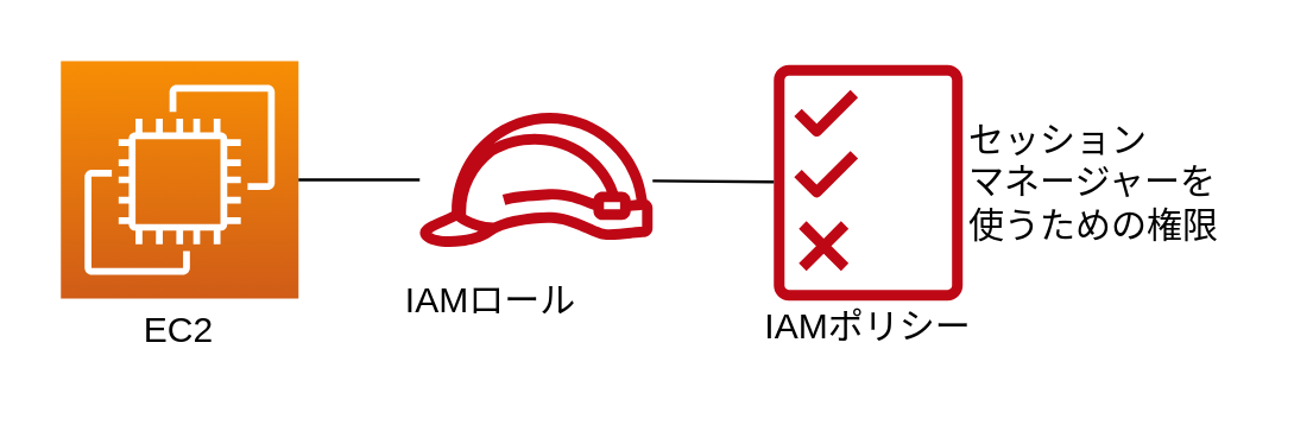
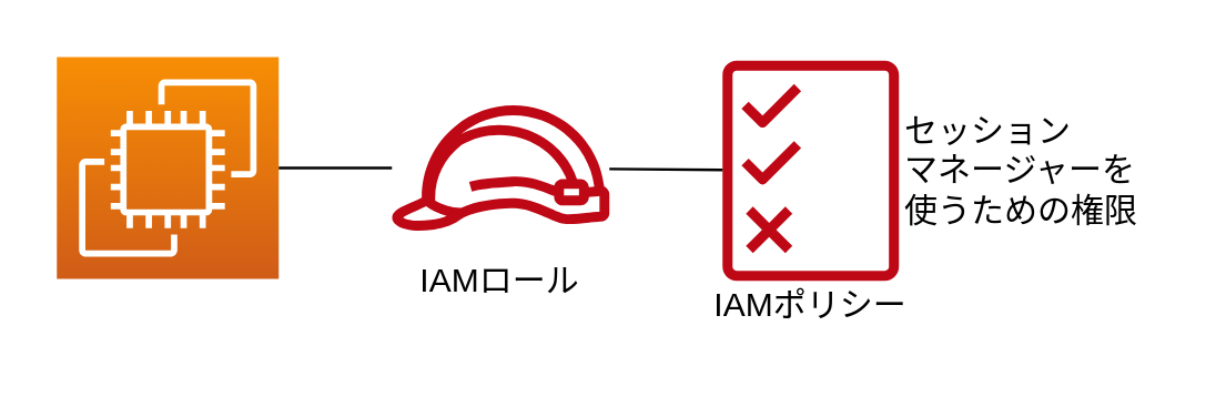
- <mxCell id="4" value="IAMロール" style="text;html=1;strokeColor=none;fillColor=none;align=center;verticalAlign=middle;whiteSpace=wrap;rounded=0;" vertex="1" parent="1"><mxGeometry x="125" y="91" width="80" height="20" as="geometry" /></mxCell>
+ <mxCell id="4" value="IAMロール" style="text;html=1;strokeColor=none;fillColor=none;align=center;verticalAlign=middle;whiteSpace=wrap;rounded=0;" vertex="1" parent="1"><mxGeometry x="140" y="91" width="80" height="20" as="geometry" /></mxCell>
- <mxCell id="5" value="EC2" style="text;html=1;strokeColor=none;fillColor=none;align=center;verticalAlign=middle;whiteSpace=wrap;rounded=0;" vertex="1" parent="1"><mxGeometry y="101" width="80" height="20" as="geometry" x="20" /></mxCell>
